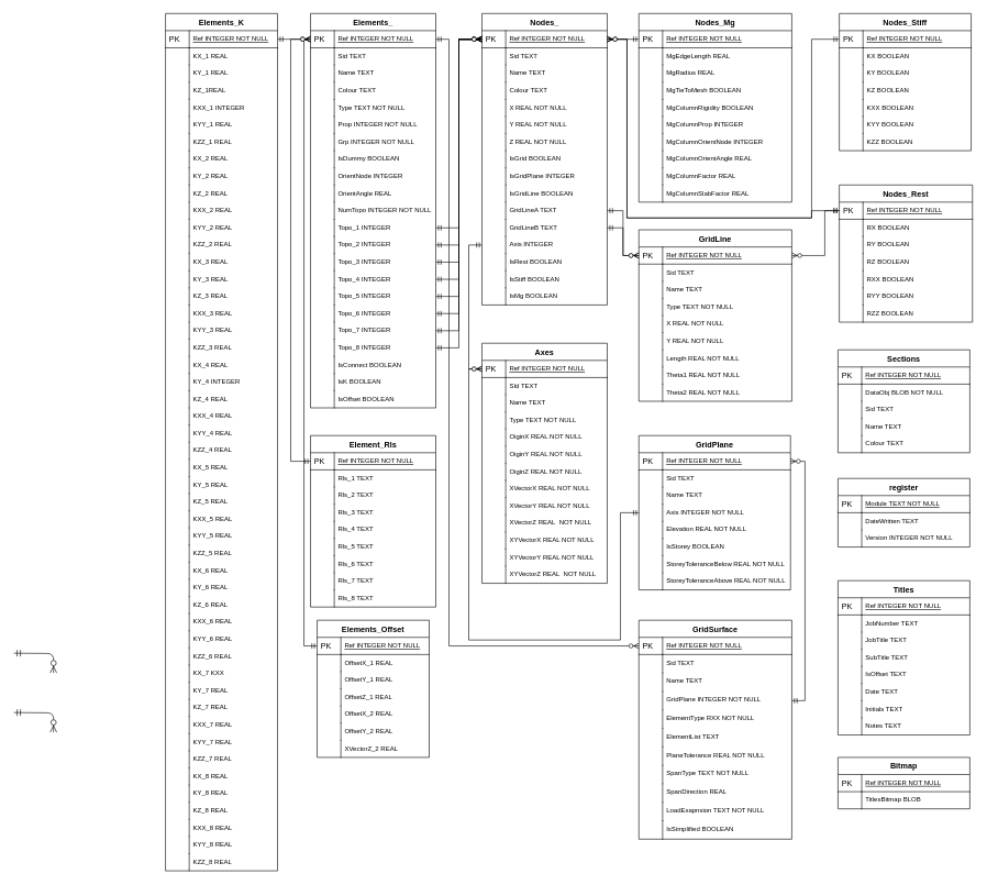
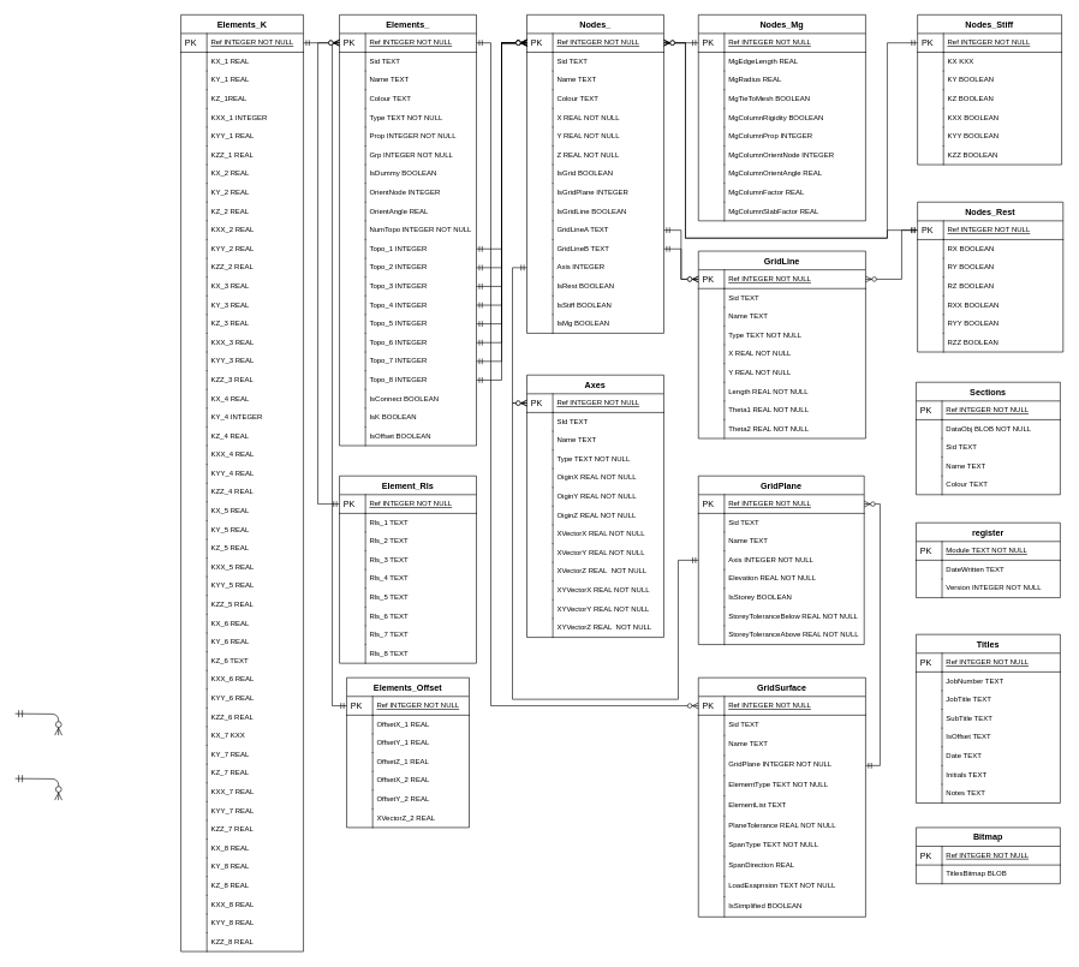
- <mxCell id="227" value="KX BOOLEAN" style="shape=partialRectangle;top=0;left=0;right=0;bottom=0;align=left;verticalAlign=top;fillColor=none;spacingLeft=40;spacingRight=4;overflow=hidden;rotatable=0;points=[[0,0.5],[1,0.5]];portConstraint=eastwest;dropTarget=0;rounded=0;shadow=0;strokeWidth=1;fontSize=10;" vertex="1" parent="224"><mxGeometry y="52" width="200" height="26" as="geometry" /></mxCell>
+ <mxCell id="227" value="KX KXX" style="shape=partialRectangle;top=0;left=0;right=0;bottom=0;align=left;verticalAlign=top;fillColor=none;spacingLeft=40;spacingRight=4;overflow=hidden;rotatable=0;points=[[0,0.5],[1,0.5]];portConstraint=eastwest;dropTarget=0;rounded=0;shadow=0;strokeWidth=1;fontSize=10;" vertex="1" parent="224"><mxGeometry y="52" width="200" height="26" as="geometry" /></mxCell>
- <mxCell id="135" value="KZ_6 REAL" style="shape=partialRectangle;top=0;left=0;right=0;bottom=0;align=left;verticalAlign=top;fillColor=none;spacingLeft=40;spacingRight=4;overflow=hidden;rotatable=0;points=[[0,0.5],[1,0.5]];portConstraint=eastwest;dropTarget=0;rounded=0;shadow=0;strokeWidth=1;fontSize=10;" vertex="1" parent="68"><mxGeometry y="884" width="170" height="26" as="geometry" /></mxCell>
+ <mxCell id="135" value="KZ_6 TEXT" style="shape=partialRectangle;top=0;left=0;right=0;bottom=0;align=left;verticalAlign=top;fillColor=none;spacingLeft=40;spacingRight=4;overflow=hidden;rotatable=0;points=[[0,0.5],[1,0.5]];portConstraint=eastwest;dropTarget=0;rounded=0;shadow=0;strokeWidth=1;fontSize=10;" vertex="1" parent="68"><mxGeometry y="884" width="170" height="26" as="geometry" /></mxCell>
- <mxCell id="357" value="ElementType RXX NOT NULL" style="shape=partialRectangle;top=0;left=0;right=0;bottom=0;align=left;verticalAlign=top;fillColor=none;spacingLeft=40;spacingRight=4;overflow=hidden;rotatable=0;points=[[0,0.5],[1,0.5]];portConstraint=eastwest;dropTarget=0;rounded=0;shadow=0;strokeWidth=1;fontSize=10;" vertex="1" parent="348"><mxGeometry y="136" width="232" height="28" as="geometry" /></mxCell>
+ <mxCell id="357" value="ElementType TEXT NOT NULL" style="shape=partialRectangle;top=0;left=0;right=0;bottom=0;align=left;verticalAlign=top;fillColor=none;spacingLeft=40;spacingRight=4;overflow=hidden;rotatable=0;points=[[0,0.5],[1,0.5]];portConstraint=eastwest;dropTarget=0;rounded=0;shadow=0;strokeWidth=1;fontSize=10;" vertex="1" parent="348"><mxGeometry y="136" width="232" height="28" as="geometry" /></mxCell>
